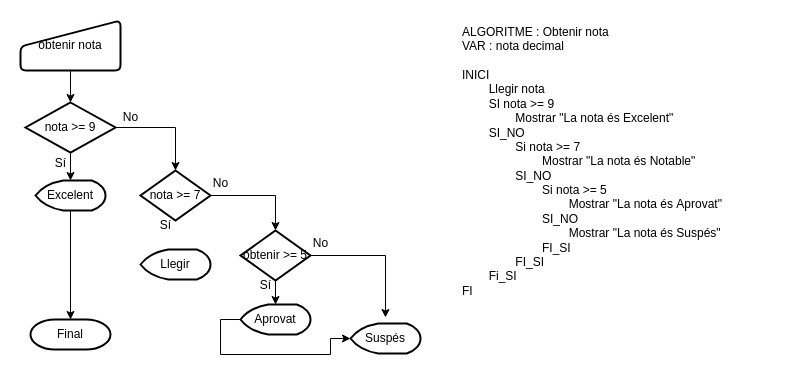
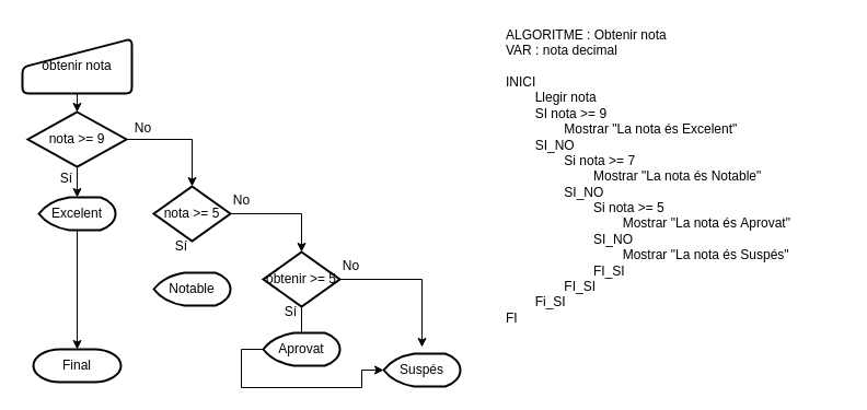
- <mxCell id="4" value="obtenir nota" style="html=1;strokeWidth=2;shape=manualInput;whiteSpace=wrap;rounded=1;size=26;arcSize=11;" parent="1" vertex="1"><mxGeometry x="20" y="20" width="100" height="50" as="geometry" /></mxCell>
+ <mxCell id="4" value="obtenir nota" style="html=1;strokeWidth=2;shape=manualInput;whiteSpace=wrap;rounded=1;size=26;arcSize=11;" parent="1" vertex="1"><mxGeometry x="20" y="35" width="100" height="50" as="geometry" /></mxCell>
- <mxCell id="11" value="nota &amp;gt;= 7" style="strokeWidth=2;html=1;shape=mxgraph.flowchart.decision;whiteSpace=wrap;" parent="1" vertex="1"><mxGeometry x="140" y="170" width="70" height="50" as="geometry" /></mxCell>
+ <mxCell id="11" value="nota &amp;gt;= 5" style="strokeWidth=2;html=1;shape=mxgraph.flowchart.decision;whiteSpace=wrap;" parent="1" vertex="1"><mxGeometry x="140" y="170" width="70" height="50" as="geometry" /></mxCell>
- <mxCell id="12" value="Llegir" style="strokeWidth=2;html=1;shape=mxgraph.flowchart.display;whiteSpace=wrap;" parent="1" vertex="1"><mxGeometry x="140" y="249" width="70" height="30" as="geometry" /></mxCell>
+ <mxCell id="12" value="Notable" style="strokeWidth=2;html=1;shape=mxgraph.flowchart.display;whiteSpace=wrap;" parent="1" vertex="1"><mxGeometry x="140" y="249" width="70" height="30" as="geometry" /></mxCell>
- <mxCell id="13" style="edgeStyle=orthogonalEdgeStyle;rounded=0;orthogonalLoop=1;jettySize=auto;html=1;exitX=0.5;exitY=1;exitDx=0;exitDy=0;exitPerimeter=0;entryX=0.5;entryY=0;entryDx=0;entryDy=0;entryPerimeter=0;" parent="1" source="15" target="17" edge="1"><mxGeometry relative="1" as="geometry" /></mxCell>
+ <mxCell id="13" style="edgeStyle=orthogonalEdgeStyle;rounded=0;orthogonalLoop=1;jettySize=auto;html=1;exitX=0.5;exitY=1;exitDx=0;exitDy=0;exitPerimeter=0;entryX=0.5;entryY=0;entryDx=0;entryDy=0;entryPerimeter=0;endArrow=none;" parent="1" source="15" target="17" edge="1"><mxGeometry relative="1" as="geometry" /></mxCell>
